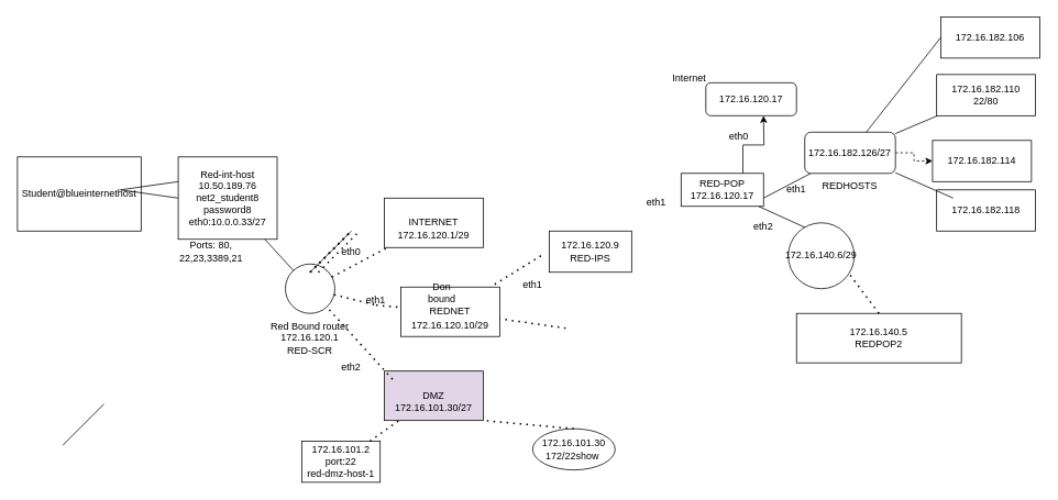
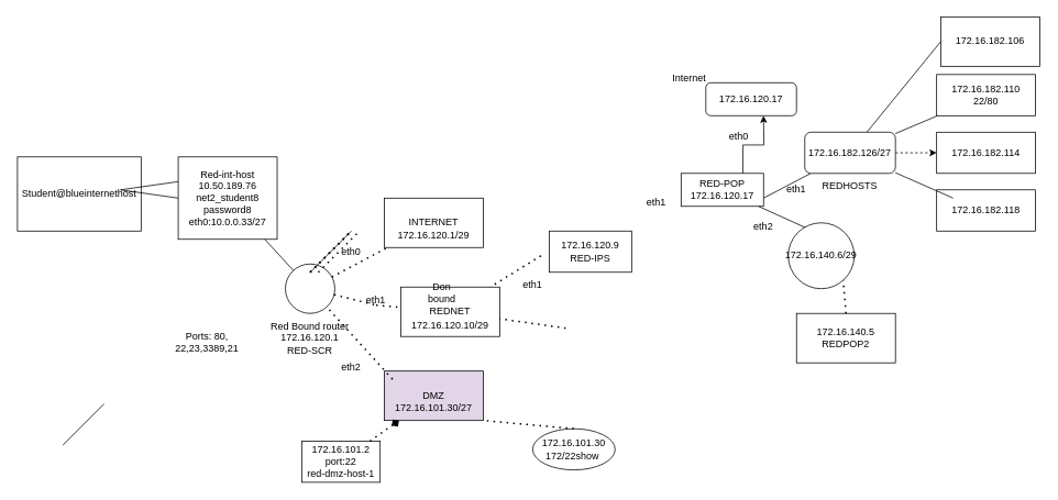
- <mxCell id="50" value="172.16.182.106" style="rounded=0;whiteSpace=wrap;html=1;" vertex="1" parent="1"><mxGeometry x="1140" y="20" width="120" height="50" as="geometry" /></mxCell>
+ <mxCell id="50" value="172.16.182.106" style="rounded=0;whiteSpace=wrap;html=1;" vertex="1" parent="1"><mxGeometry x="1140" y="20" width="120" height="60" as="geometry" /></mxCell>
- <mxCell id="52" value="172.16.182.114" style="rounded=0;whiteSpace=wrap;html=1;" vertex="1" parent="1"><mxGeometry x="1130" y="170" width="120" height="50" as="geometry" /></mxCell>
+ <mxCell id="52" value="172.16.182.114" style="rounded=0;whiteSpace=wrap;html=1;" vertex="1" parent="1"><mxGeometry x="1135" y="160" width="120" height="50" as="geometry" /></mxCell>
- <mxCell id="5" value="Ports: 80, 22,23,3389,21" style="text;html=1;whiteSpace=wrap;strokeColor=none;fillColor=none;align=center;verticalAlign=middle;rounded=0;" vertex="1" parent="1"><mxGeometry x="225" y="290" width="60" height="30" as="geometry" /></mxCell>
+ <mxCell id="5" value="Ports: 80, 22,23,3389,21" style="text;html=1;whiteSpace=wrap;strokeColor=none;fillColor=none;align=center;verticalAlign=middle;rounded=0;" vertex="1" parent="1"><mxGeometry x="220" y="400" width="60" height="30" as="geometry" /></mxCell>
- <mxCell id="57" value="172.16.140.5&lt;div&gt;REDPOP2&lt;/div&gt;" style="rounded=0;whiteSpace=wrap;html=1;" vertex="1" parent="1"><mxGeometry x="965" y="380" width="200" height="60" as="geometry" /></mxCell>
+ <mxCell id="57" value="172.16.140.5&lt;div&gt;REDPOP2&lt;/div&gt;" style="rounded=0;whiteSpace=wrap;html=1;" vertex="1" parent="1"><mxGeometry x="965" y="380" width="120" height="60" as="geometry" /></mxCell>
- <mxCell id="21" value="" style="endArrow=none;dashed=1;html=1;dashPattern=1 3;strokeWidth=2;rounded=0;" edge="1" parent="1" source="20" target="13"><mxGeometry width="50" height="50" relative="1" as="geometry"><mxPoint x="385" y="520" as="sourcePoint" /><mxPoint x="435" y="470" as="targetPoint" /></mxGeometry></mxCell>
+ <mxCell id="21" value="" style="endArrow=diamond;dashed=1;html=1;dashPattern=1 3;strokeWidth=2;rounded=0;" edge="1" parent="1" source="20" target="13"><mxGeometry width="50" height="50" relative="1" as="geometry"><mxPoint x="385" y="520" as="sourcePoint" /><mxPoint x="435" y="470" as="targetPoint" /></mxGeometry></mxCell>
